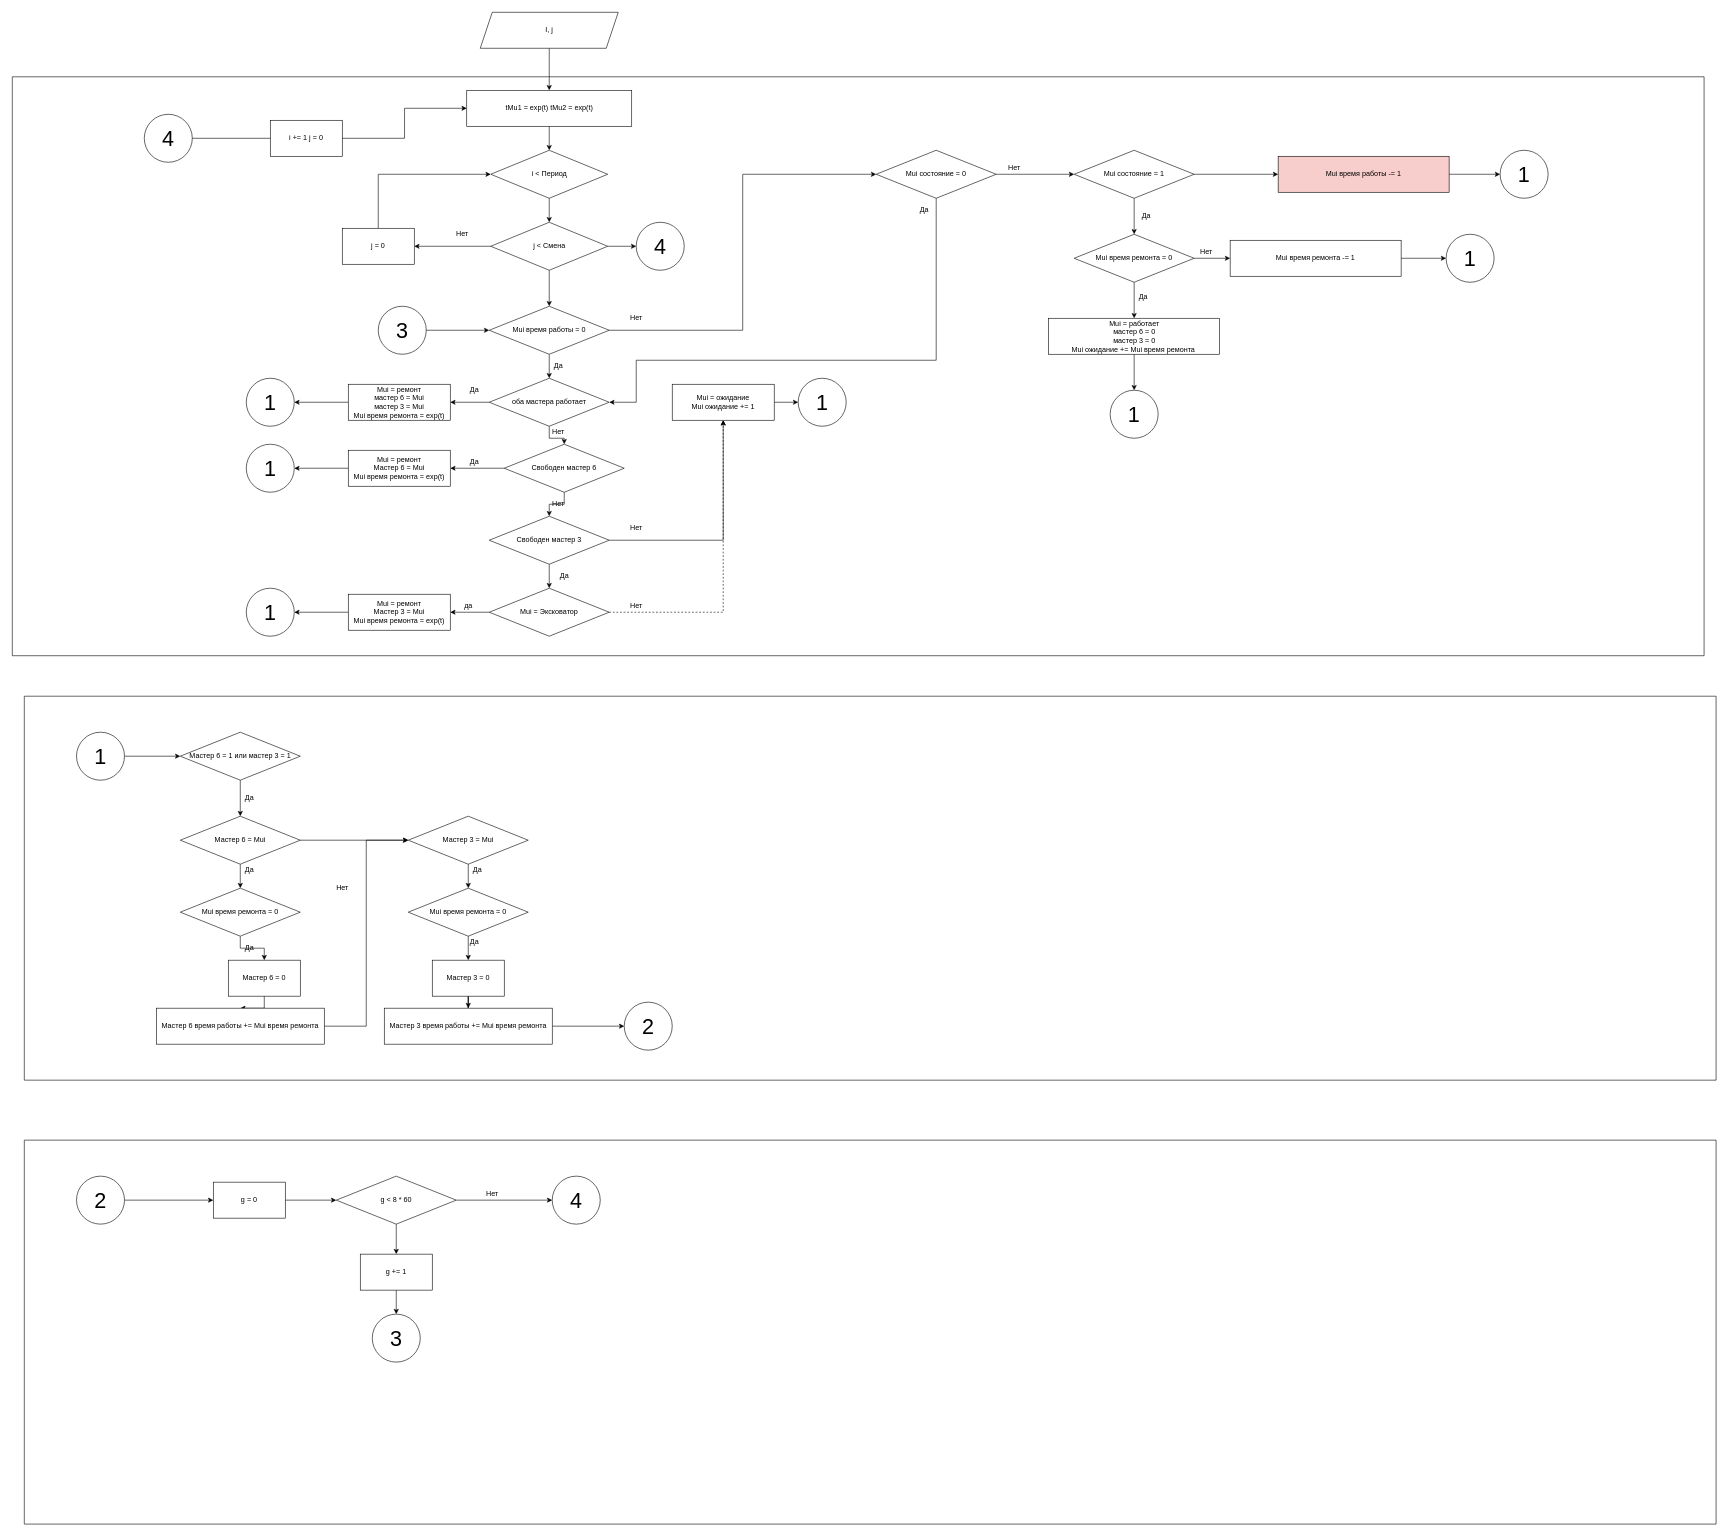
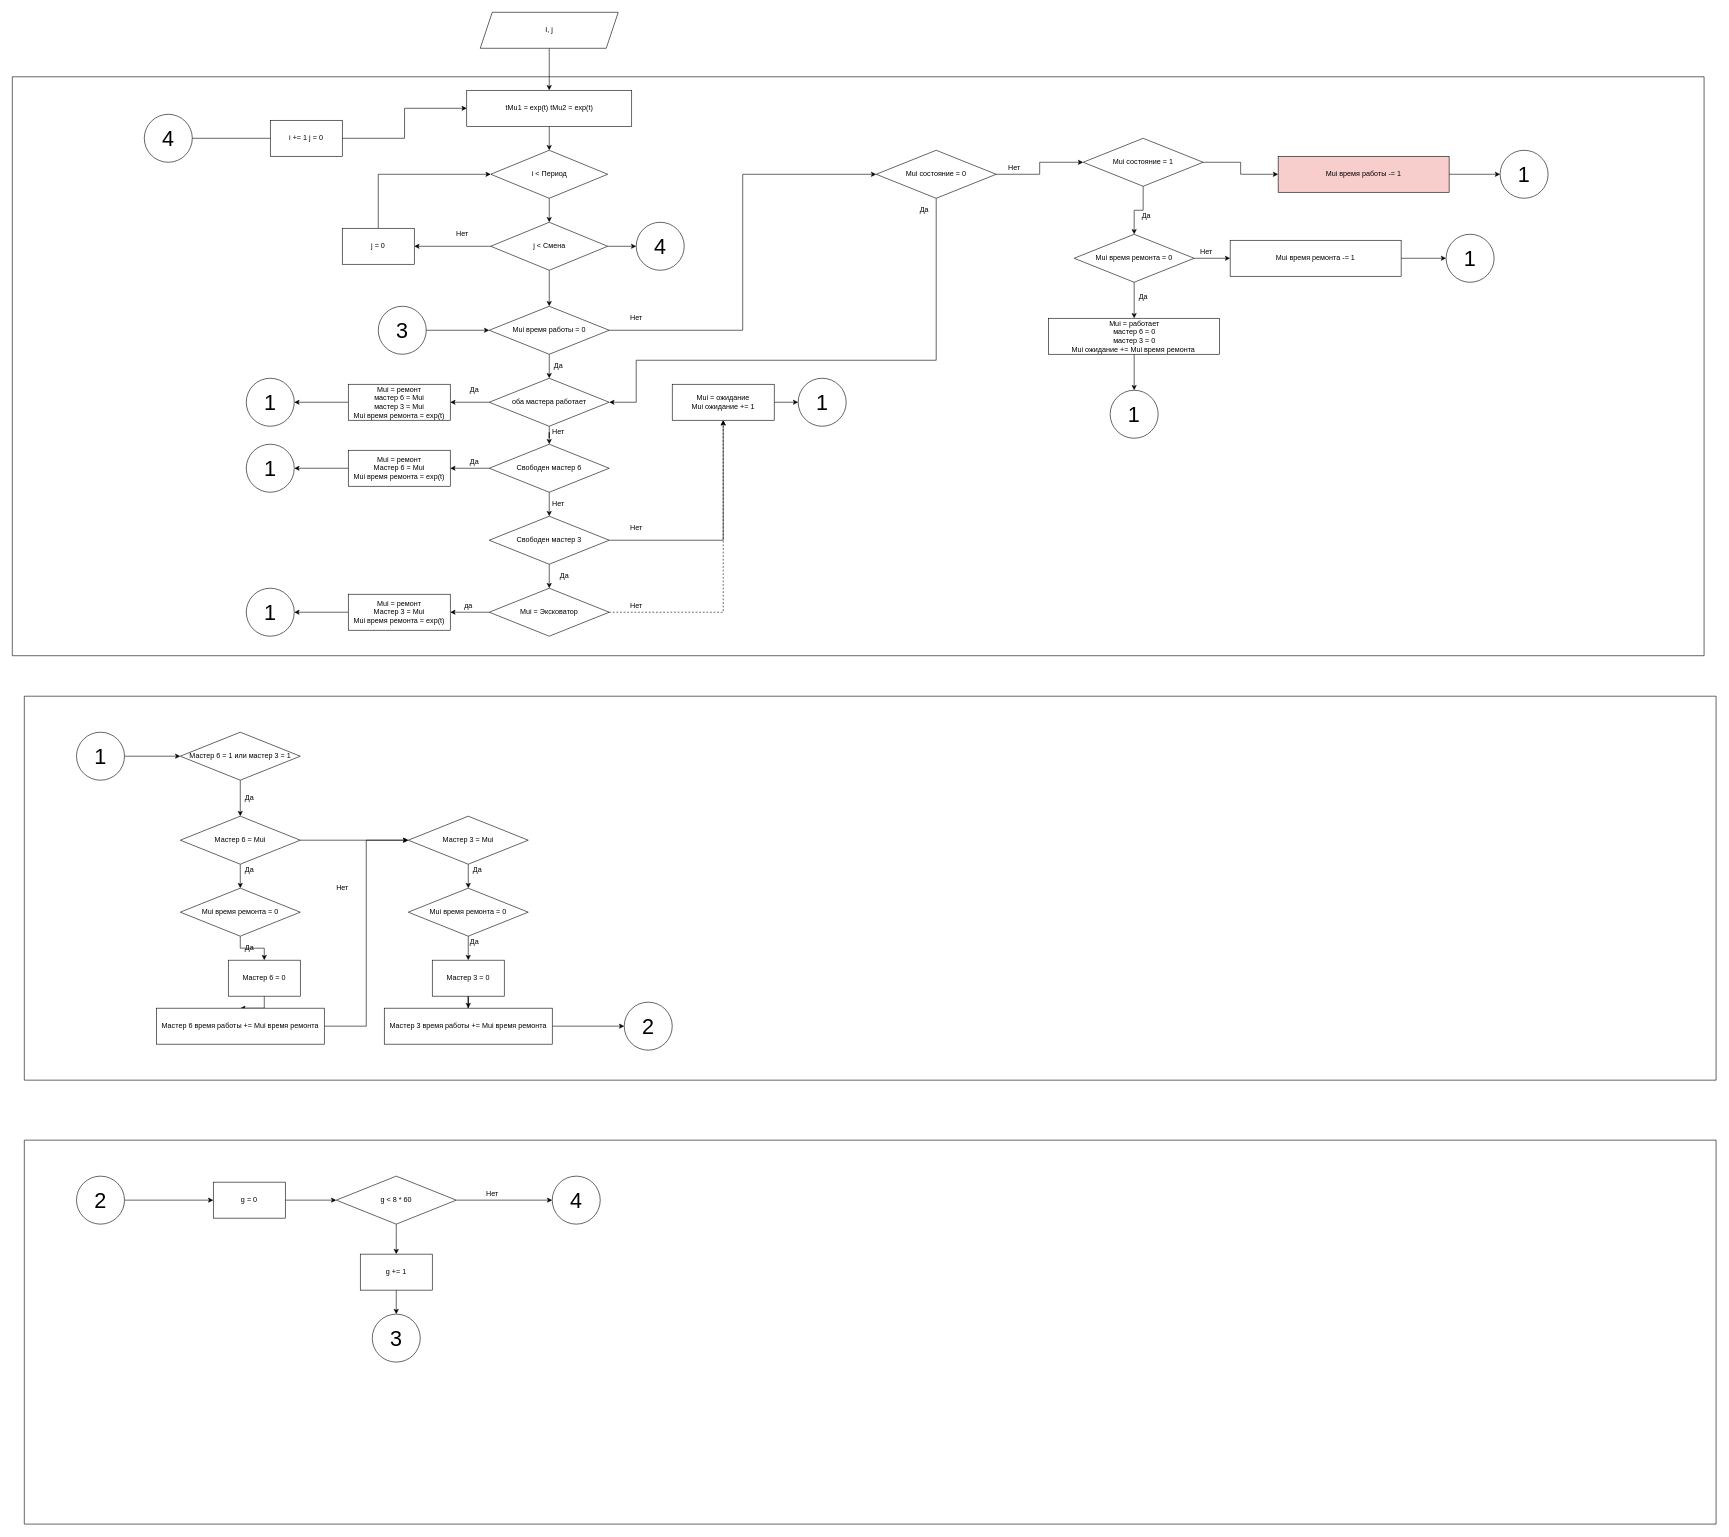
- <mxCell id="55" value="Mui состояние = 1" style="rhombus;whiteSpace=wrap;html=1;" vertex="1" parent="1"><mxGeometry x="1790" y="250" width="200" height="80" as="geometry" /></mxCell>
+ <mxCell id="55" value="Mui состояние = 1" style="rhombus;whiteSpace=wrap;html=1;" vertex="1" parent="1"><mxGeometry x="1805" y="230" width="200" height="80" as="geometry" /></mxCell>
- <mxCell id="26" value="Cвободен мастер 6" style="rhombus;whiteSpace=wrap;html=1;" vertex="1" parent="1"><mxGeometry x="840" y="740" width="200" height="80" as="geometry" /></mxCell>
+ <mxCell id="26" value="Cвободен мастер 6" style="rhombus;whiteSpace=wrap;html=1;" vertex="1" parent="1"><mxGeometry x="815" y="740" width="200" height="80" as="geometry" /></mxCell>
